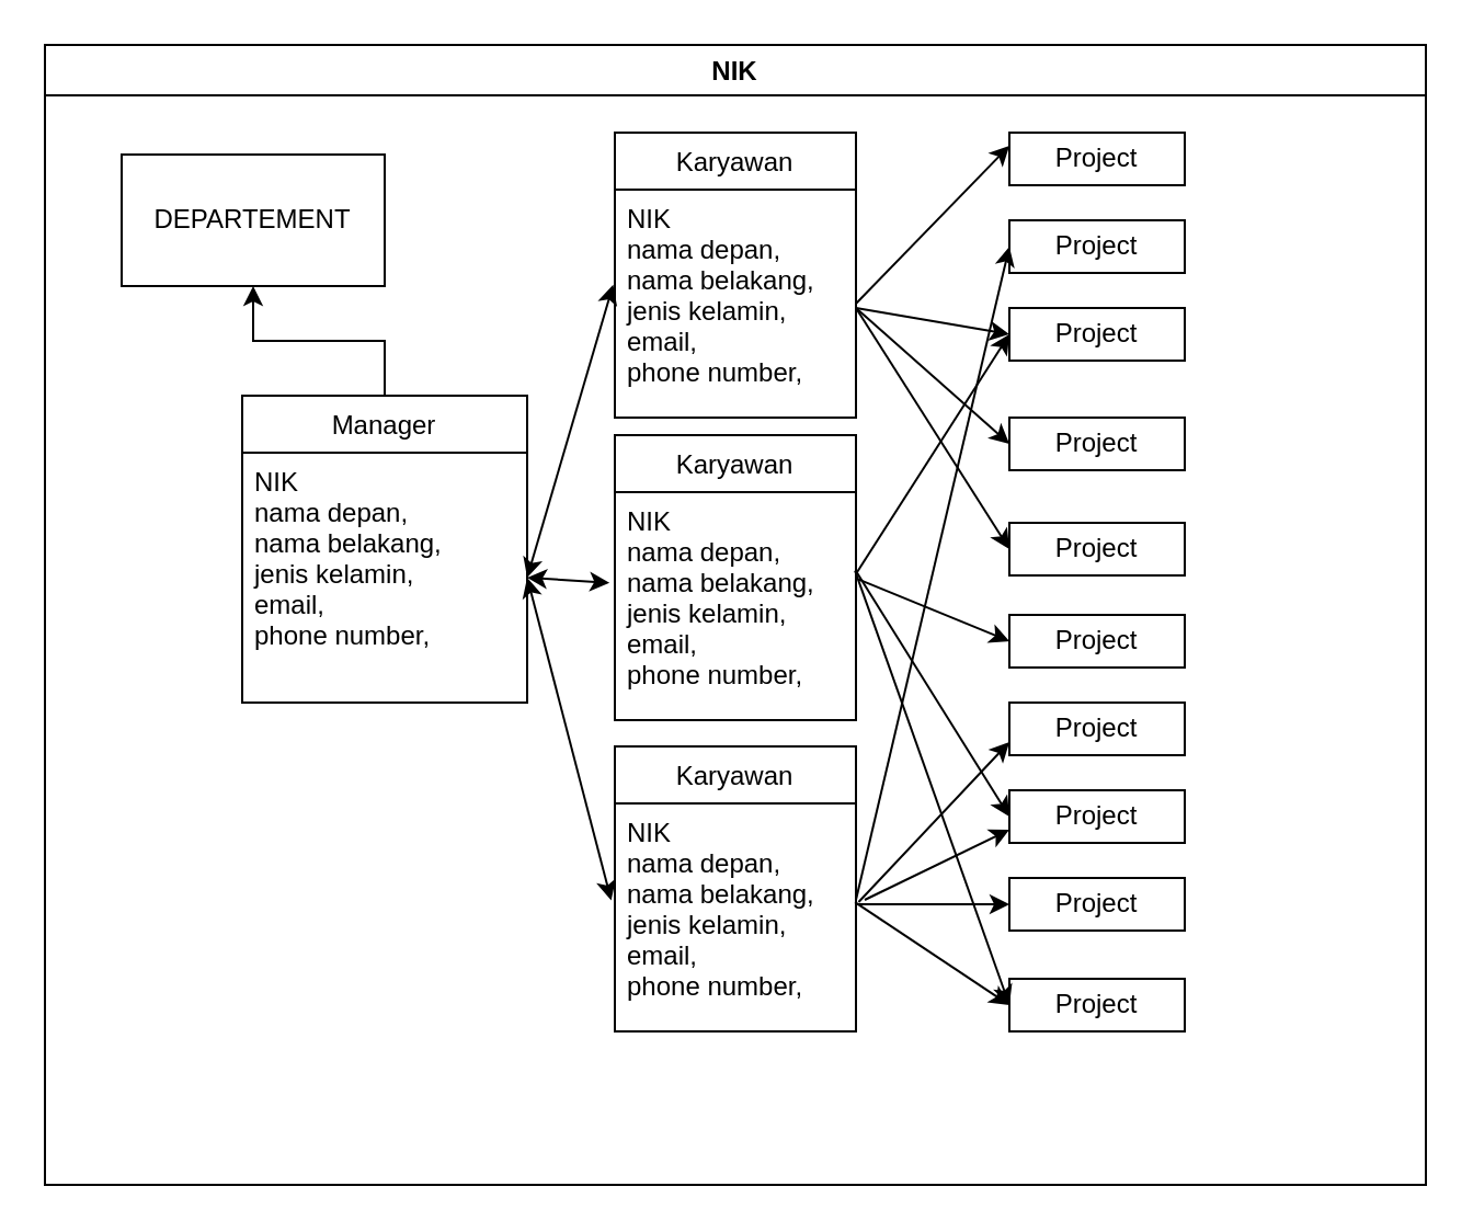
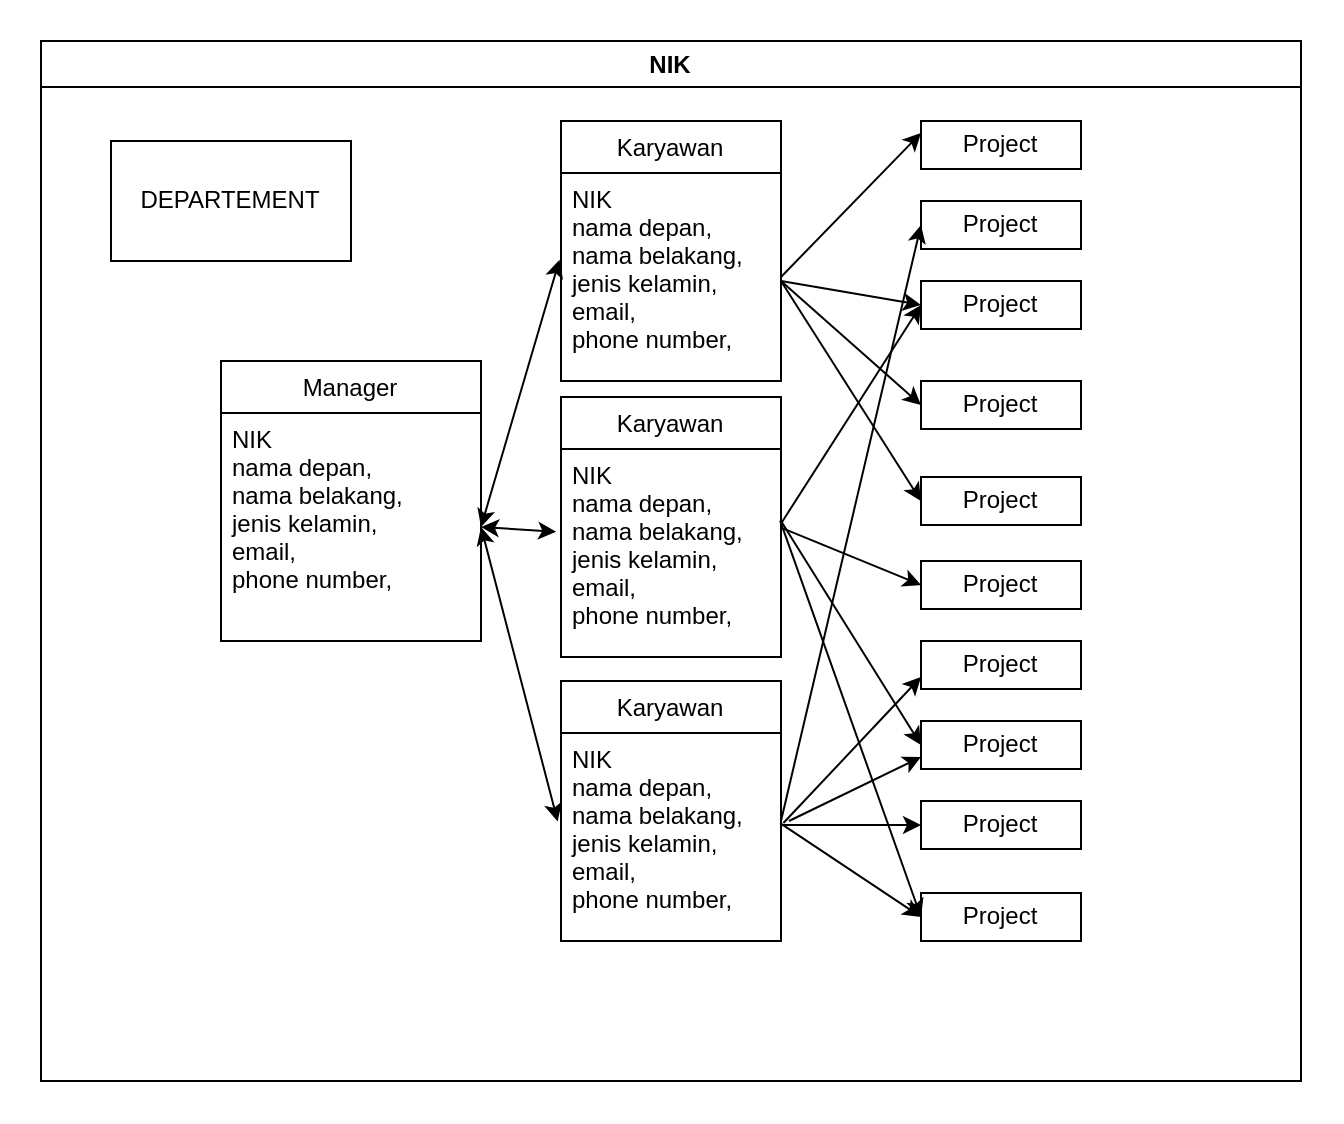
- <mxCell id="4" style="edgeStyle=orthogonalEdgeStyle;rounded=0;orthogonalLoop=1;jettySize=auto;html=1;entryX=0.5;entryY=1;entryDx=0;entryDy=0;" edge="1" parent="2" source="5" target="3"><mxGeometry relative="1" as="geometry" /></mxCell>
